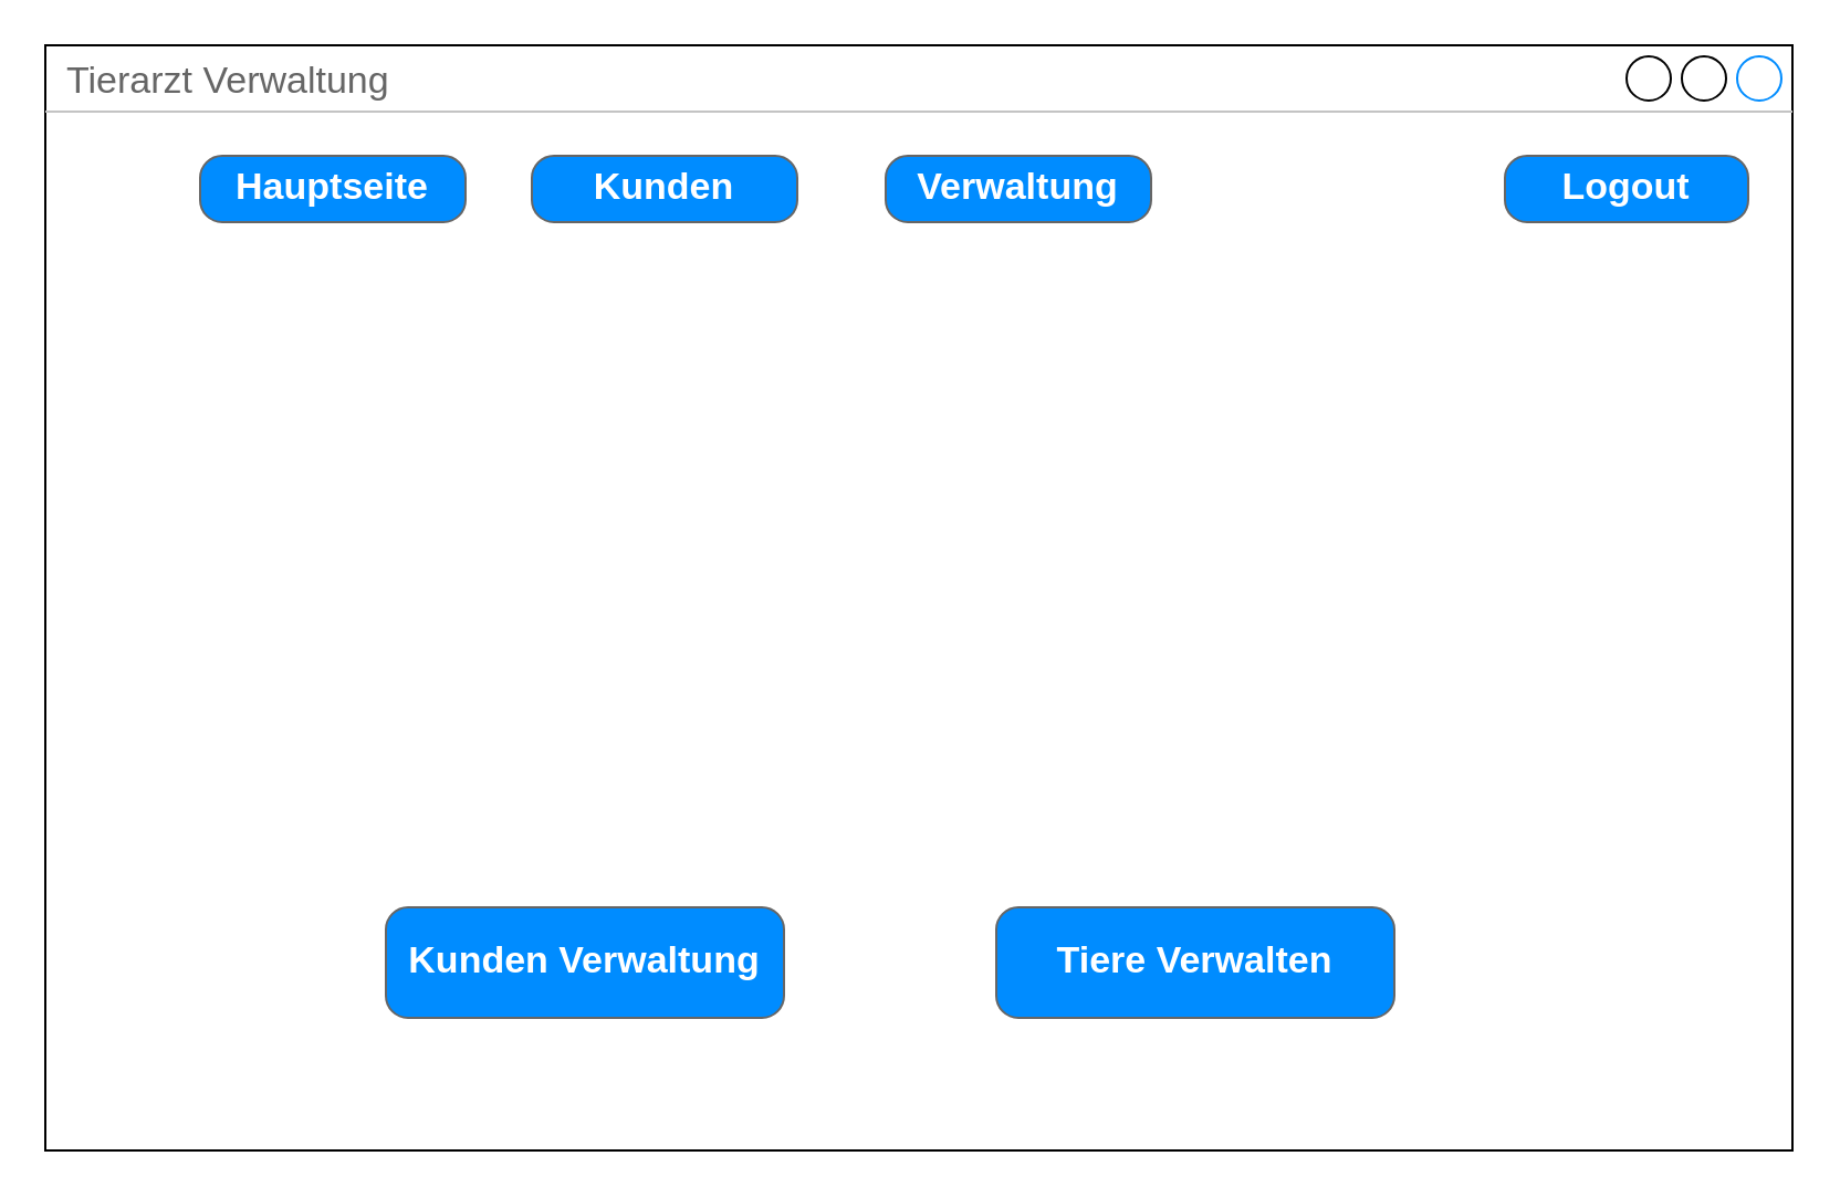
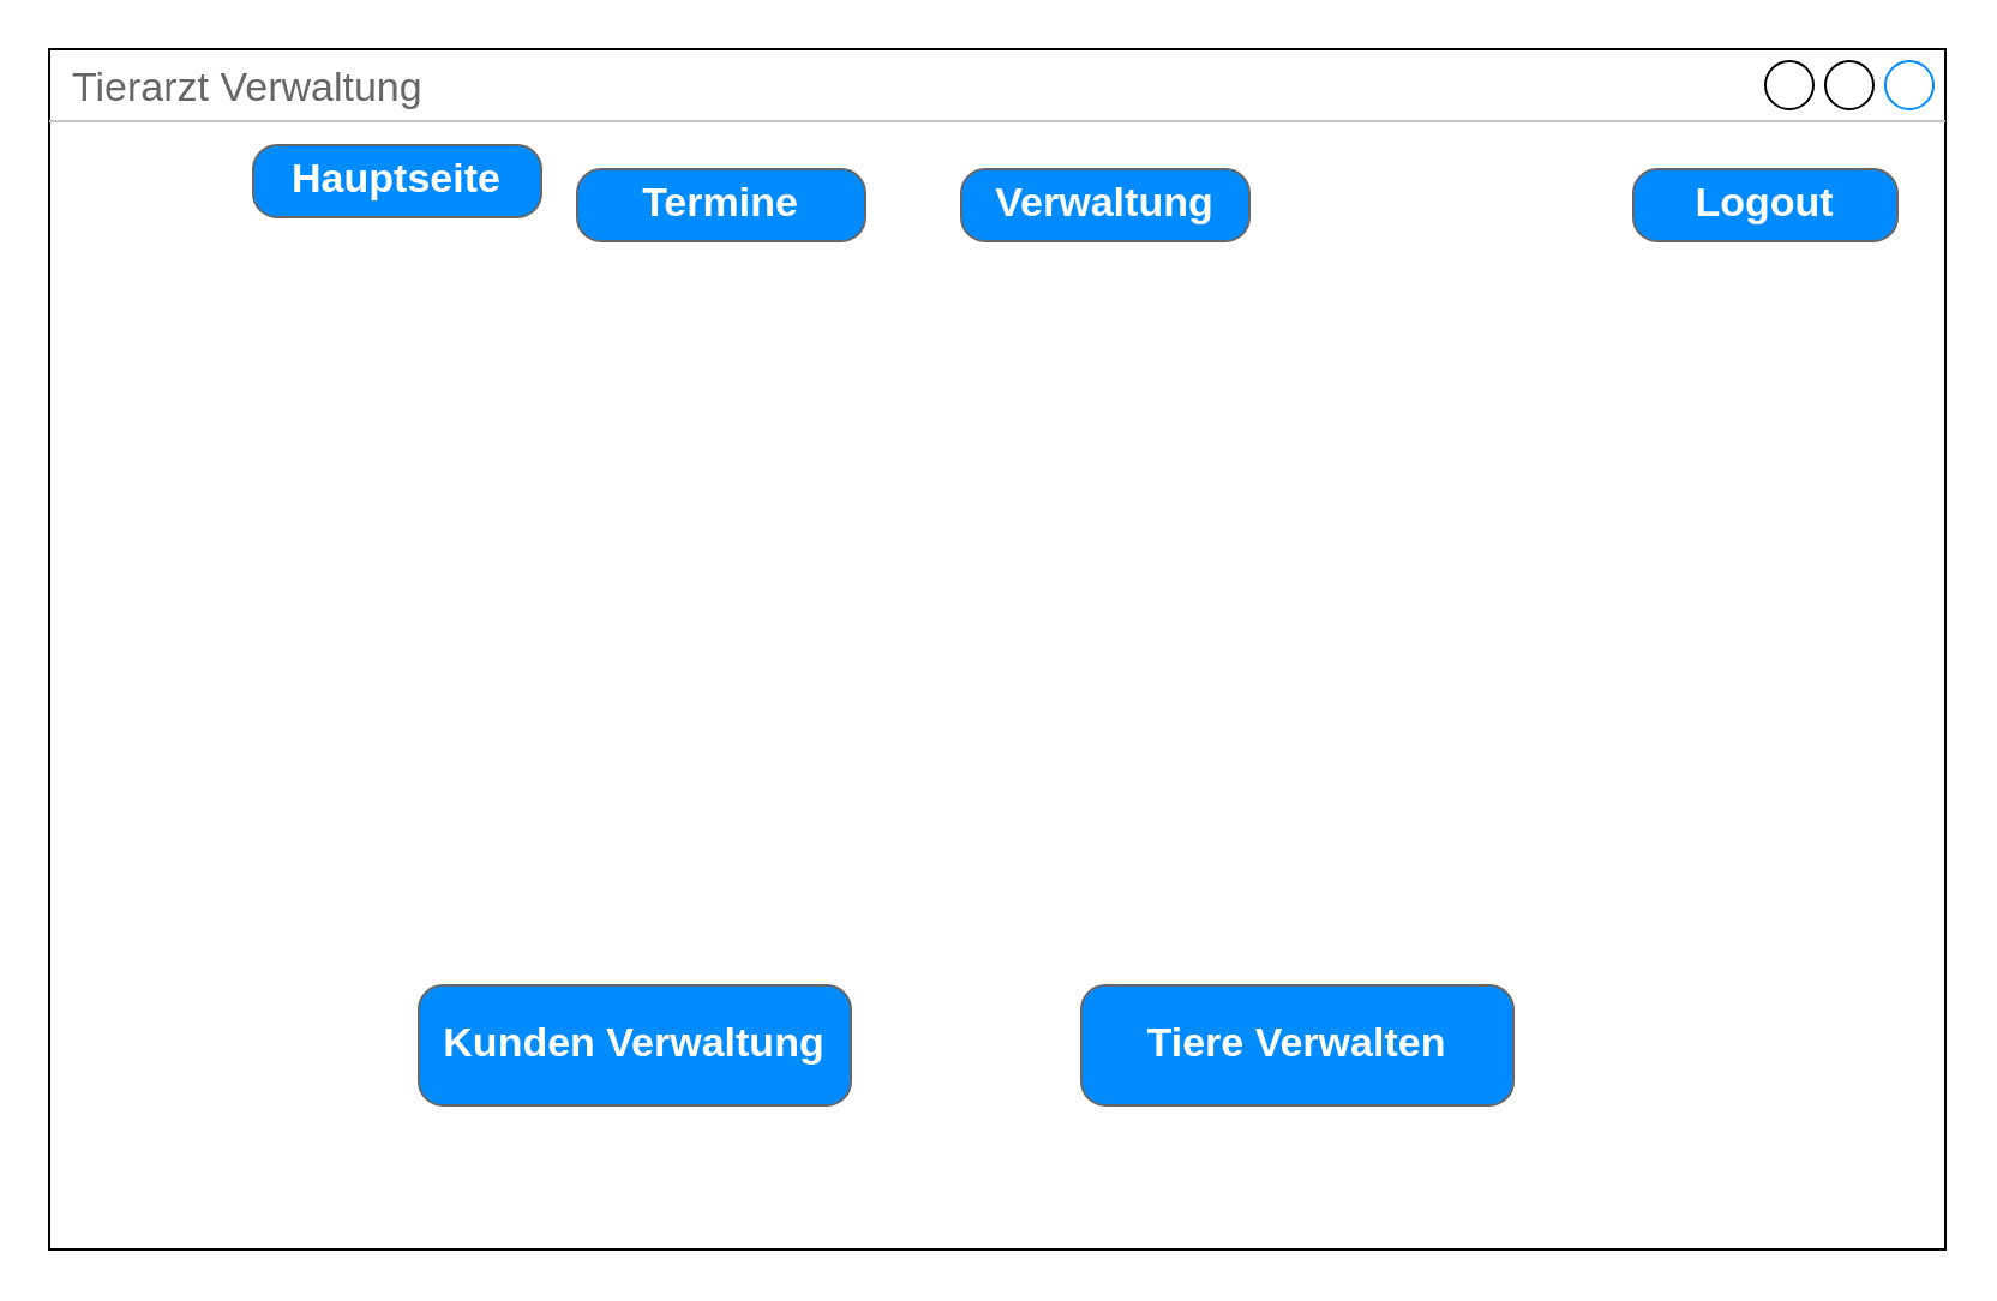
- <mxCell id="5" value="Hauptseite" style="strokeWidth=1;shadow=0;dashed=0;align=center;html=1;shape=mxgraph.mockup.buttons.button;strokeColor=#666666;fontColor=#ffffff;mainText=;buttonStyle=round;fontSize=17;fontStyle=1;fillColor=#008cff;whiteSpace=wrap;" parent="1" vertex="1"><mxGeometry x="90" y="70" width="120" height="30" as="geometry" /></mxCell>
+ <mxCell id="5" value="Hauptseite" style="strokeWidth=1;shadow=0;dashed=0;align=center;html=1;shape=mxgraph.mockup.buttons.button;strokeColor=#666666;fontColor=#ffffff;mainText=;buttonStyle=round;fontSize=17;fontStyle=1;fillColor=#008cff;whiteSpace=wrap;" parent="1" vertex="1"><mxGeometry x="105" y="60" width="120" height="30" as="geometry" /></mxCell>
- <mxCell id="4" value="Kunden" style="strokeWidth=1;shadow=0;dashed=0;align=center;html=1;shape=mxgraph.mockup.buttons.button;strokeColor=#666666;fontColor=#ffffff;mainText=;buttonStyle=round;fontSize=17;fontStyle=1;fillColor=#008cff;whiteSpace=wrap;" parent="1" vertex="1"><mxGeometry x="240" y="70" width="120" height="30" as="geometry" /></mxCell>
+ <mxCell id="4" value="Termine" style="strokeWidth=1;shadow=0;dashed=0;align=center;html=1;shape=mxgraph.mockup.buttons.button;strokeColor=#666666;fontColor=#ffffff;mainText=;buttonStyle=round;fontSize=17;fontStyle=1;fillColor=#008cff;whiteSpace=wrap;" parent="1" vertex="1"><mxGeometry x="240" y="70" width="120" height="30" as="geometry" /></mxCell>
